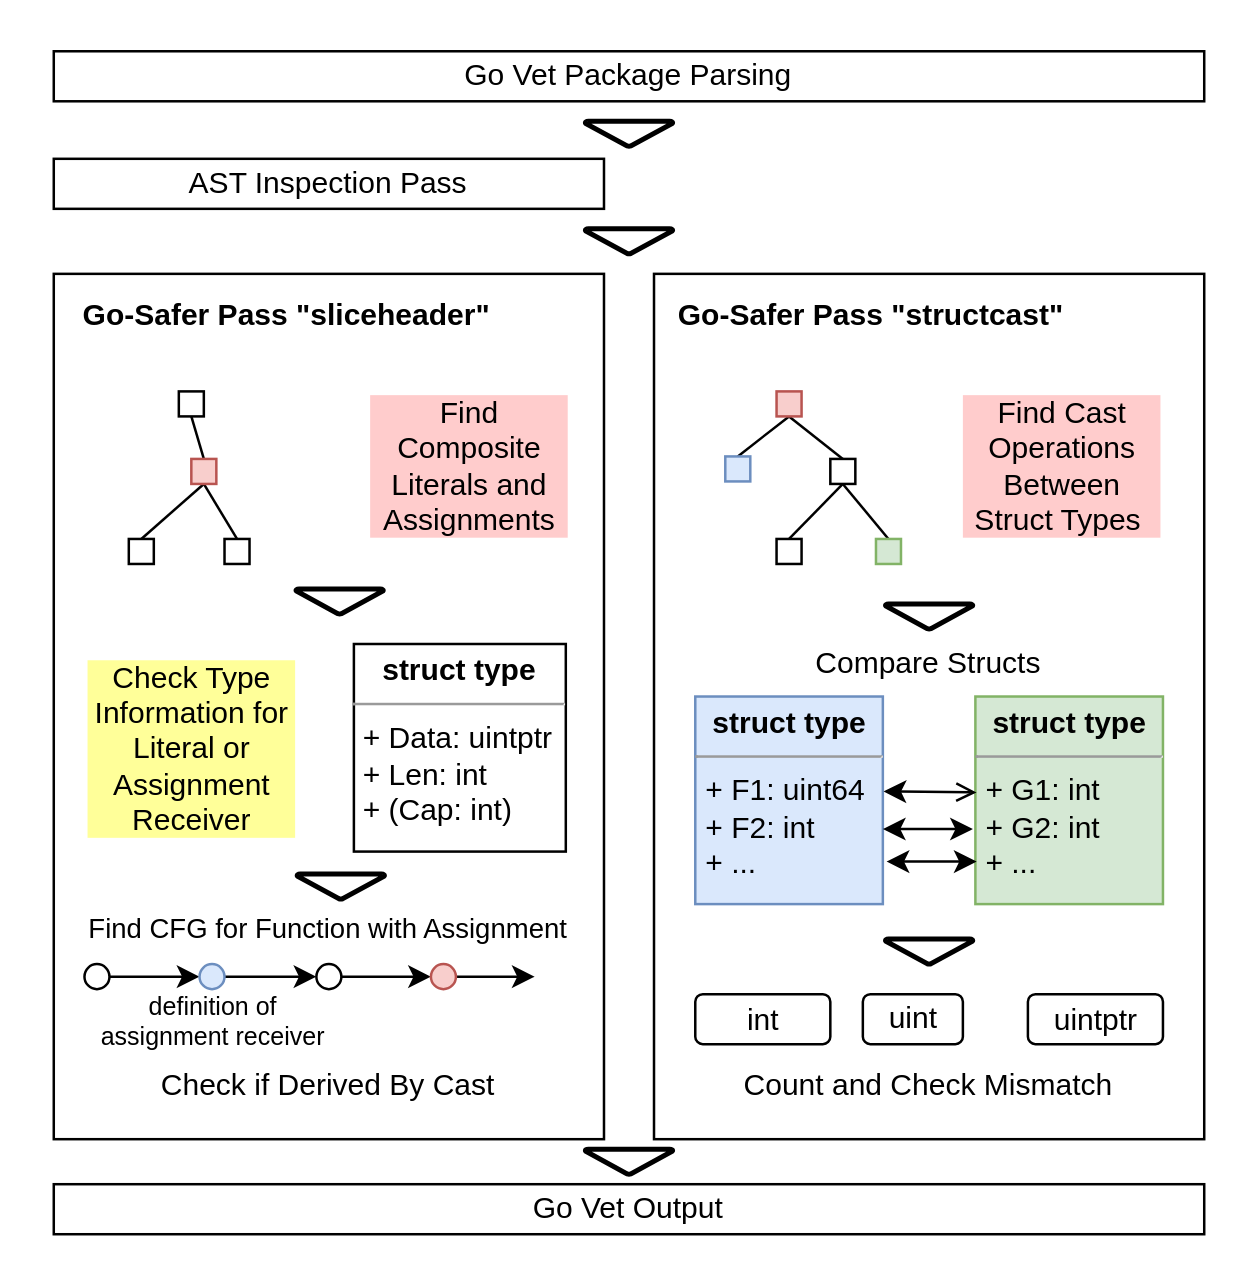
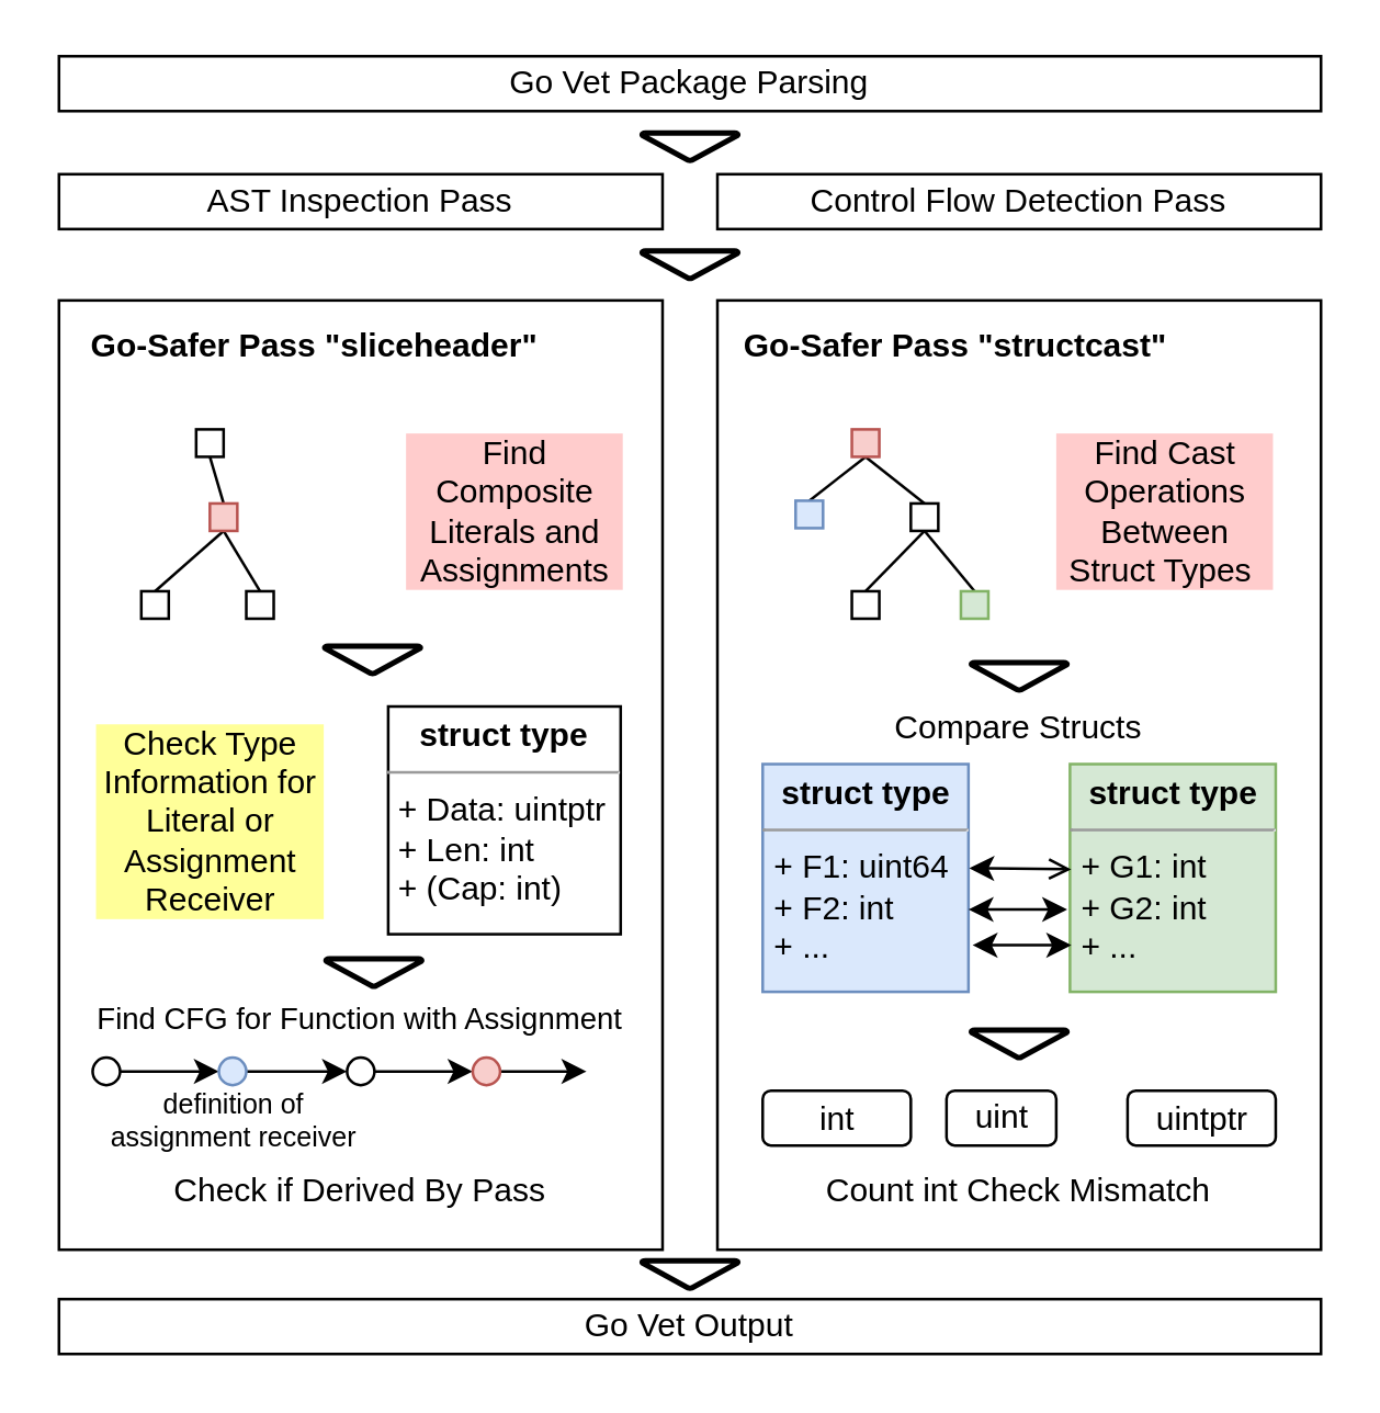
+ <mxCell id="5" value="Control Flow Detection Pass" style="rounded=0;whiteSpace=wrap;html=1;" parent="1" vertex="1"><mxGeometry x="261" y="63" width="220" height="20" as="geometry" /></mxCell>
- <mxCell id="55" value="&lt;font style=&quot;font-size: 12px&quot;&gt;Check if Derived By Cast&lt;/font&gt;" style="text;html=1;strokeColor=none;fillColor=none;align=center;verticalAlign=middle;whiteSpace=wrap;rounded=0;labelBackgroundColor=none;" parent="1" vertex="1"><mxGeometry x="40.73" y="424" width="180" height="20" as="geometry" /></mxCell>
+ <mxCell id="55" value="&lt;font style=&quot;font-size: 12px&quot;&gt;Check if Derived By Pass&lt;/font&gt;" style="text;html=1;strokeColor=none;fillColor=none;align=center;verticalAlign=middle;whiteSpace=wrap;rounded=0;labelBackgroundColor=none;" parent="1" vertex="1"><mxGeometry x="40.73" y="424" width="180" height="20" as="geometry" /></mxCell>
- <mxCell id="52" value="&lt;font style=&quot;font-size: 12px&quot;&gt;Count and Check Mismatch&lt;/font&gt;" style="text;html=1;strokeColor=none;fillColor=none;align=center;verticalAlign=middle;whiteSpace=wrap;rounded=0;labelBackgroundColor=none;" parent="1" vertex="1"><mxGeometry x="261" y="424" width="220" height="20" as="geometry" /></mxCell>
+ <mxCell id="52" value="&lt;font style=&quot;font-size: 12px&quot;&gt;Count int Check Mismatch&lt;/font&gt;" style="text;html=1;strokeColor=none;fillColor=none;align=center;verticalAlign=middle;whiteSpace=wrap;rounded=0;labelBackgroundColor=none;" parent="1" vertex="1"><mxGeometry x="261" y="424" width="220" height="20" as="geometry" /></mxCell>
